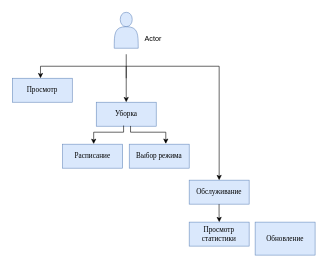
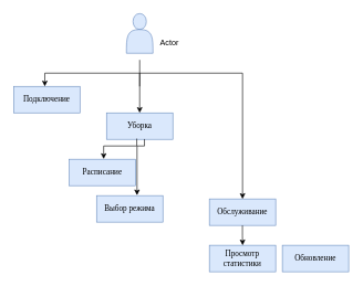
- <mxCell id="3" value="Просмотр" style="whiteSpace=wrap;html=1;align=center;fontFamily=Times New Roman;strokeColor=#6c8ebf;labelBackgroundColor=none;labelBorderColor=none;fillColor=#dae8fc;" parent="1" vertex="1"><mxGeometry x="20" y="130" width="100" height="40" as="geometry" /></mxCell>
+ <mxCell id="3" value="Подключение" style="whiteSpace=wrap;html=1;align=center;fontFamily=Times New Roman;strokeColor=#6c8ebf;labelBackgroundColor=none;labelBorderColor=none;fillColor=#dae8fc;" parent="1" vertex="1"><mxGeometry x="20" y="130" width="100" height="40" as="geometry" /></mxCell>
- <mxCell id="7" value="Выбор режима" style="whiteSpace=wrap;html=1;align=center;fontFamily=Times New Roman;strokeColor=#6c8ebf;fillColor=#dae8fc;" parent="1" vertex="1"><mxGeometry x="215" y="240" width="100" height="40" as="geometry" /></mxCell>
+ <mxCell id="7" value="Выбор режима" style="whiteSpace=wrap;html=1;align=center;fontFamily=Times New Roman;strokeColor=#6c8ebf;fillColor=#dae8fc;" parent="1" vertex="1"><mxGeometry x="145" y="295" width="100" height="40" as="geometry" /></mxCell>
- <mxCell id="14" value="Обновление" style="whiteSpace=wrap;html=1;align=center;fontFamily=Times New Roman;strokeColor=#6c8ebf;fillColor=#dae8fc;" parent="1" vertex="1"><mxGeometry x="425" y="370" width="100" height="55" as="geometry" /></mxCell>
+ <mxCell id="14" value="Обновление" style="whiteSpace=wrap;html=1;align=center;fontFamily=Times New Roman;strokeColor=#6c8ebf;fillColor=#dae8fc;" parent="1" vertex="1"><mxGeometry x="425" y="370" width="100" height="40" as="geometry" /></mxCell>
